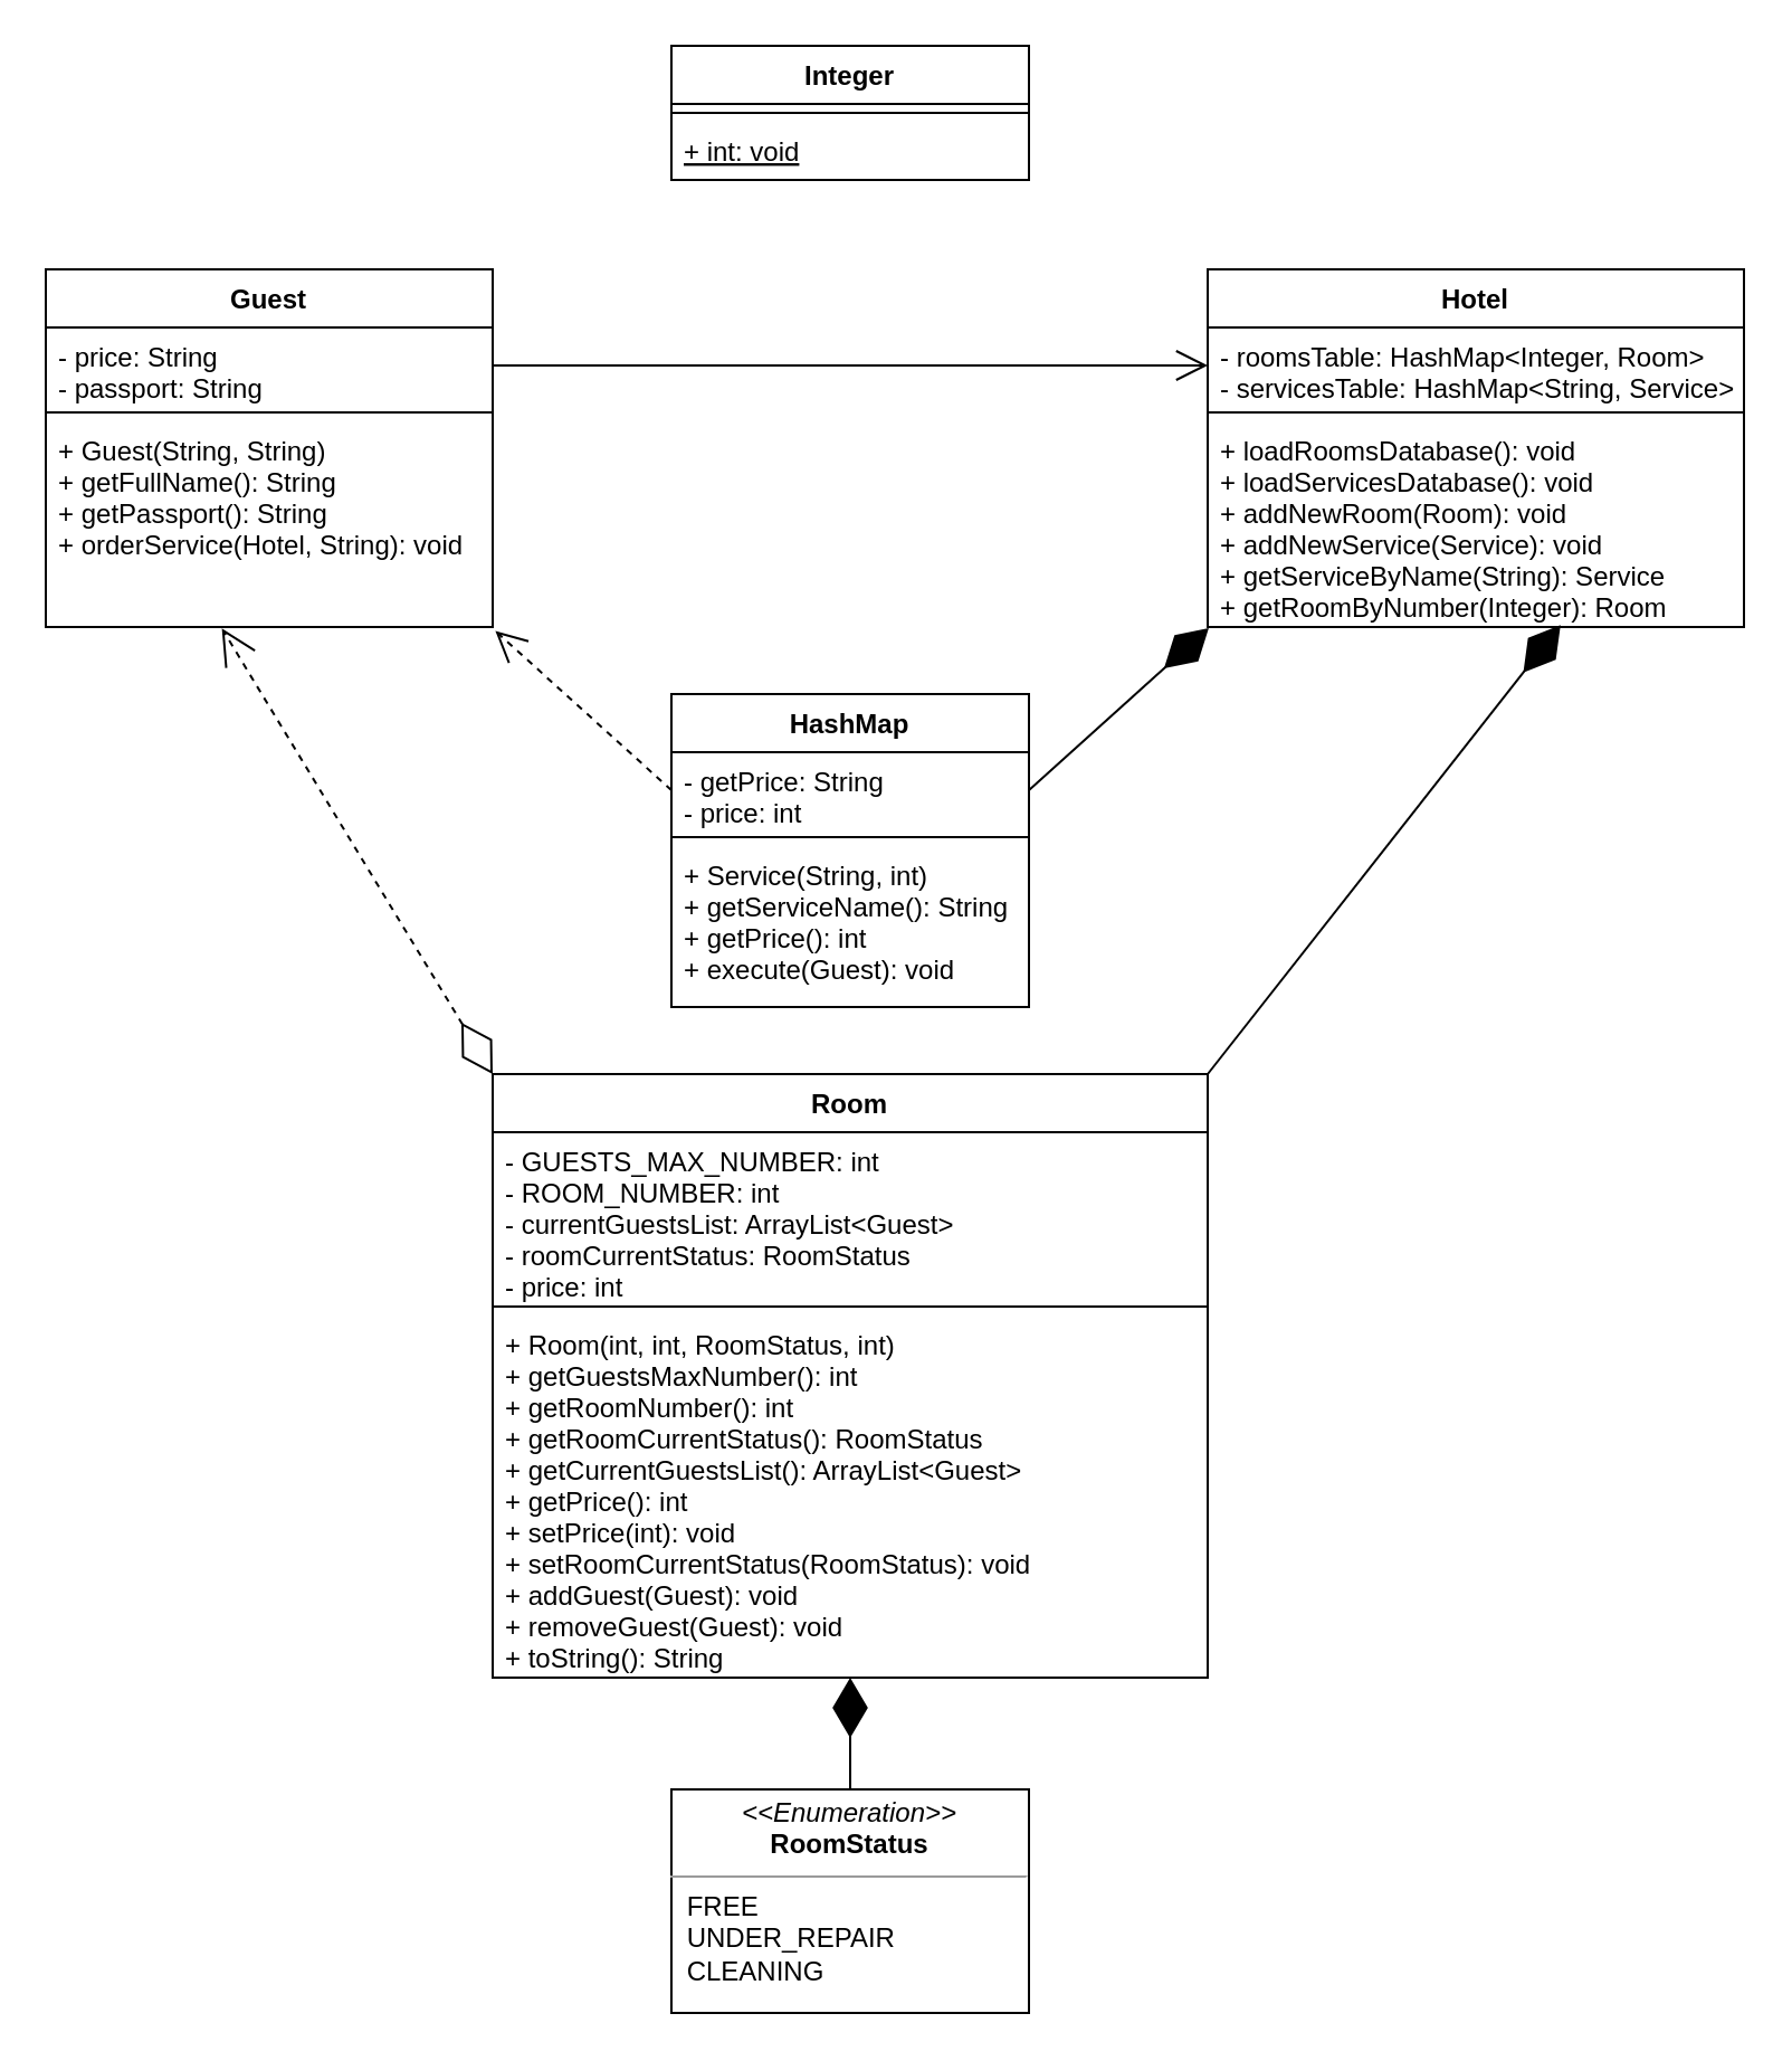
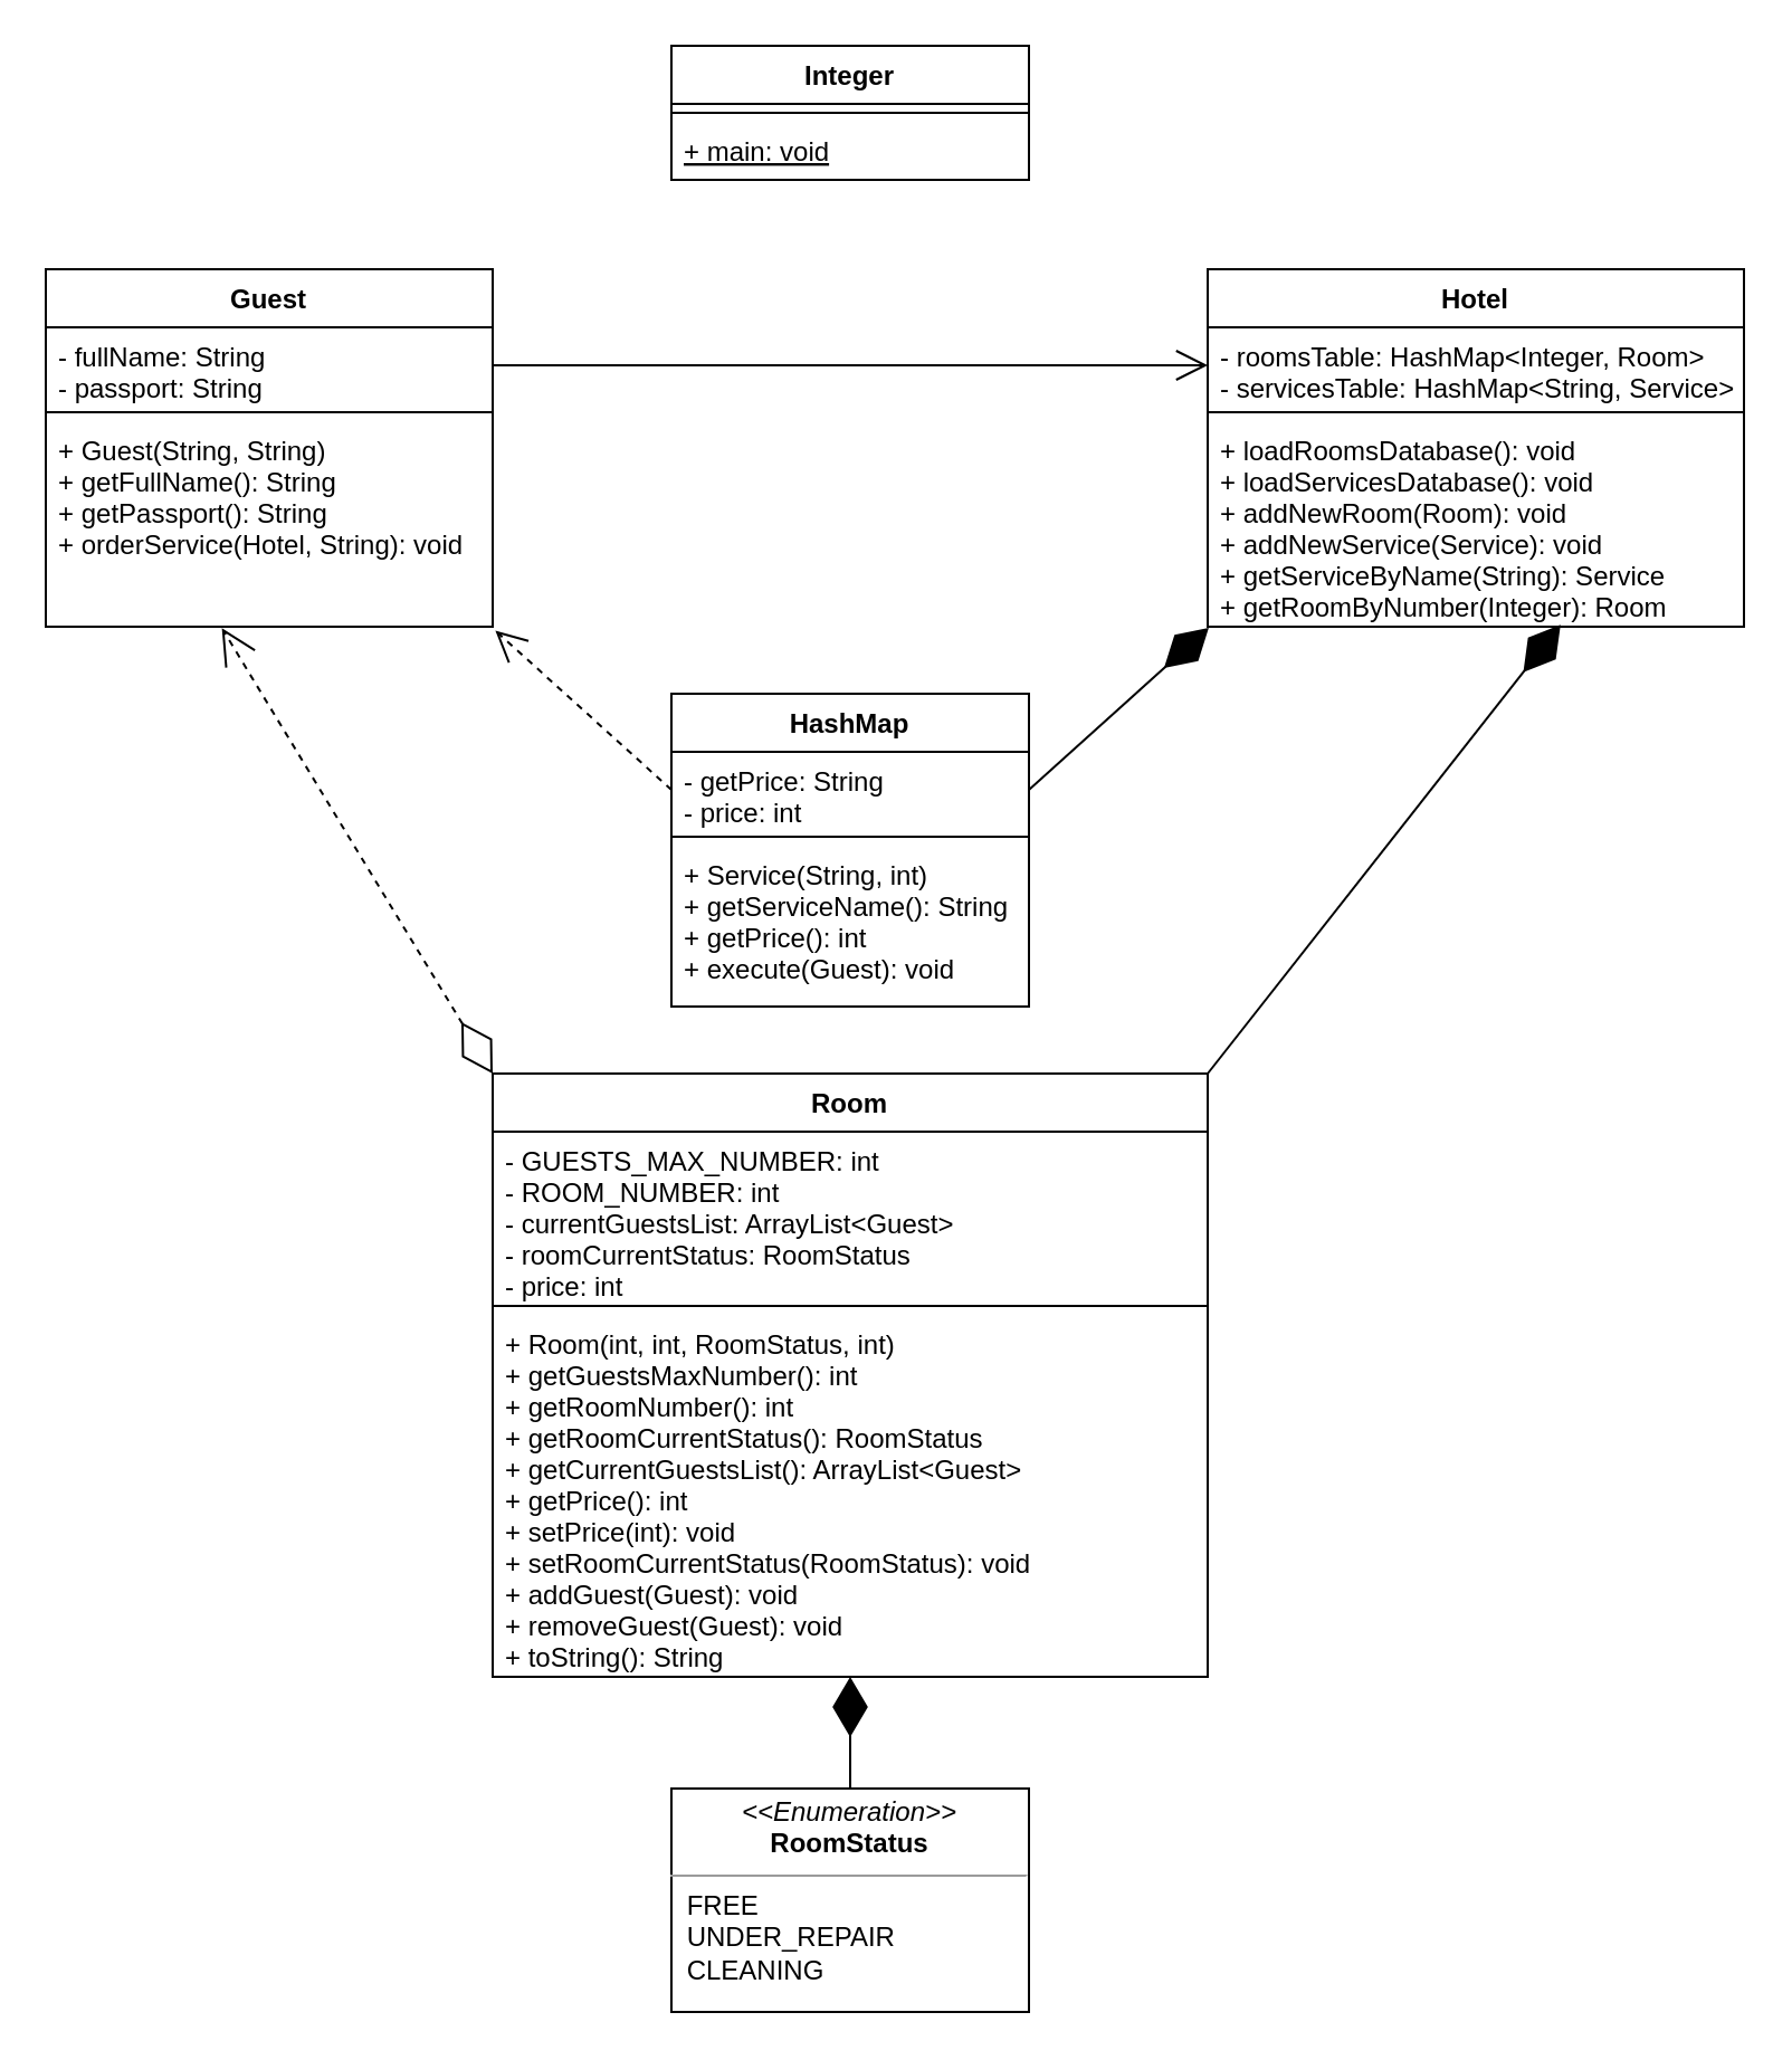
- <mxCell id="16" value="+ int: void" style="text;strokeColor=none;fillColor=none;align=left;verticalAlign=top;spacingLeft=4;spacingRight=4;overflow=hidden;rotatable=0;points=[[0,0.5],[1,0.5]];portConstraint=eastwest;fontStyle=4" vertex="1" parent="14"><mxGeometry y="34" width="160" height="26" as="geometry" /></mxCell>
+ <mxCell id="16" value="+ main: void" style="text;strokeColor=none;fillColor=none;align=left;verticalAlign=top;spacingLeft=4;spacingRight=4;overflow=hidden;rotatable=0;points=[[0,0.5],[1,0.5]];portConstraint=eastwest;fontStyle=4" vertex="1" parent="14"><mxGeometry y="34" width="160" height="26" as="geometry" /></mxCell>
- <mxCell id="18" value="- price: String&#10;- passport: String&#10;" style="text;strokeColor=none;fillColor=none;align=left;verticalAlign=top;spacingLeft=4;spacingRight=4;overflow=hidden;rotatable=0;points=[[0,0.5],[1,0.5]];portConstraint=eastwest;" vertex="1" parent="17"><mxGeometry y="26" width="200" height="34" as="geometry" /></mxCell>
+ <mxCell id="18" value="- fullName: String&#10;- passport: String&#10;" style="text;strokeColor=none;fillColor=none;align=left;verticalAlign=top;spacingLeft=4;spacingRight=4;overflow=hidden;rotatable=0;points=[[0,0.5],[1,0.5]];portConstraint=eastwest;" vertex="1" parent="17"><mxGeometry y="26" width="200" height="34" as="geometry" /></mxCell>
